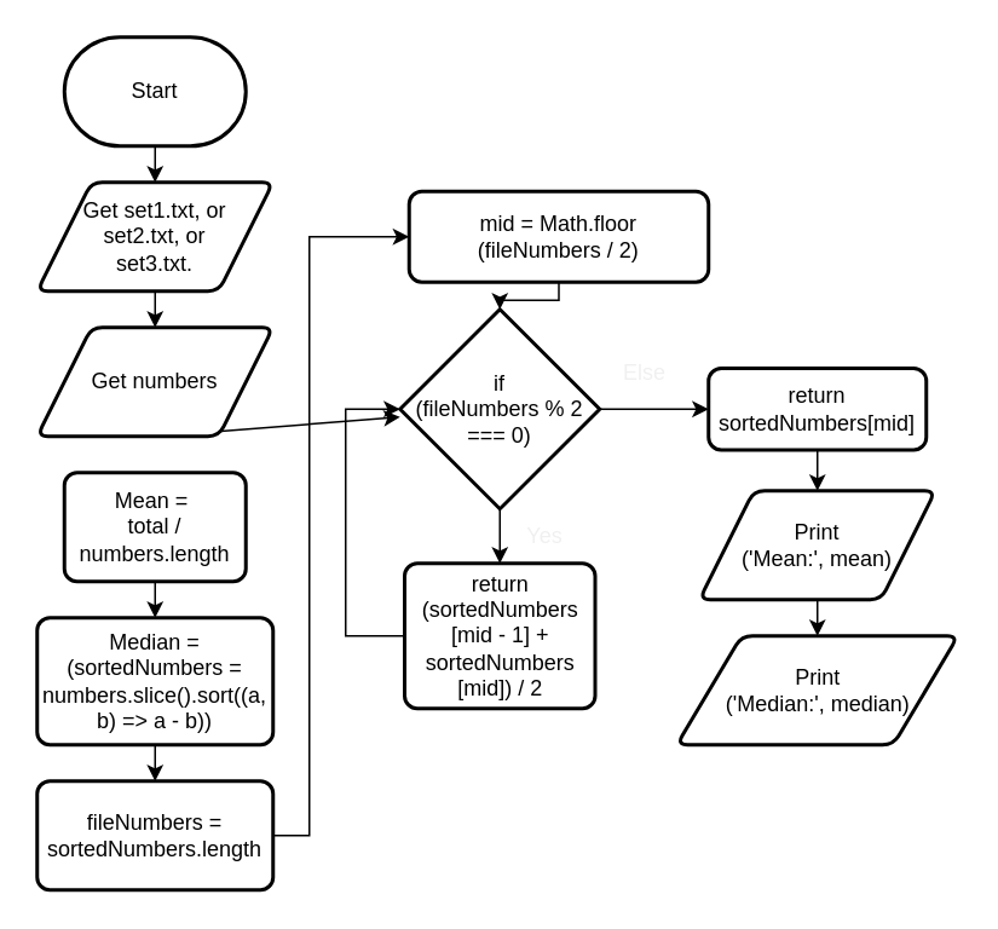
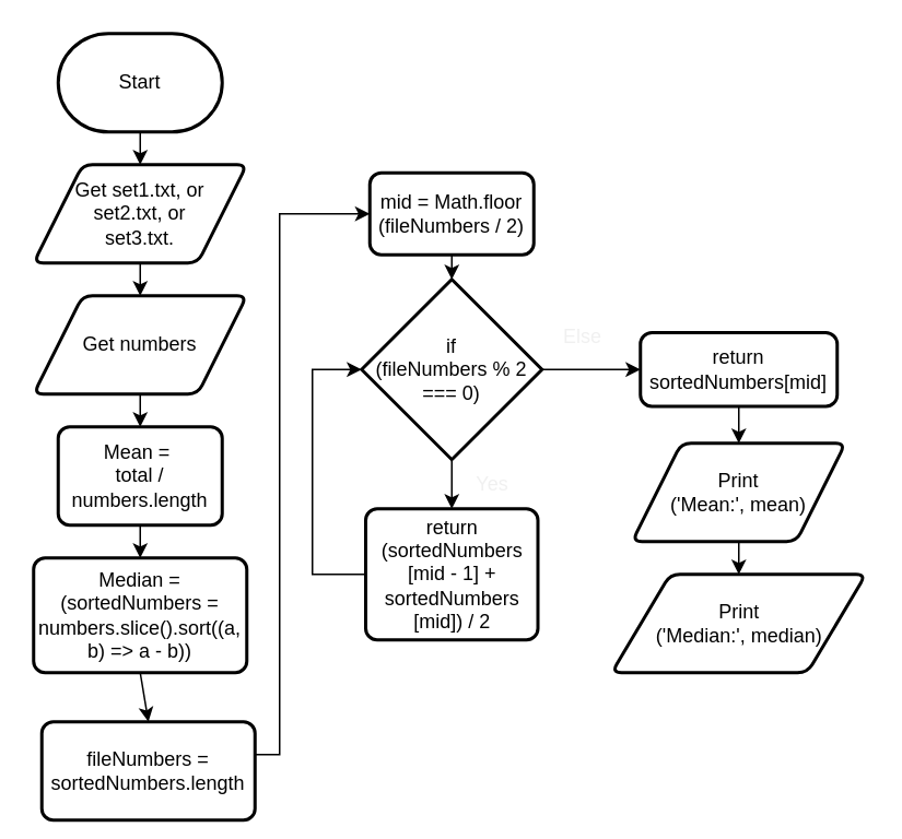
- <mxCell id="15" value="&lt;span id=&quot;docs-internal-guid-f0581986-7fff-2c3d-8901-3218abba9f16&quot;&gt;&lt;font style=&quot;font-size: 12px;&quot;&gt;&lt;span style=&quot;font-variant-numeric: normal; font-variant-east-asian: normal; font-variant-alternates: normal; font-variant-position: normal; vertical-align: baseline;&quot;&gt;mid = &lt;/span&gt;&lt;span style=&quot;font-variant-numeric: normal; font-variant-east-asian: normal; font-variant-alternates: normal; font-variant-position: normal; vertical-align: baseline;&quot;&gt;Math&lt;/span&gt;&lt;span style=&quot;font-variant-numeric: normal; font-variant-east-asian: normal; font-variant-alternates: normal; font-variant-position: normal; vertical-align: baseline;&quot;&gt;.floor&lt;br&gt;(fileNumbers / &lt;/span&gt;&lt;span style=&quot;font-variant-numeric: normal; font-variant-east-asian: normal; font-variant-alternates: normal; font-variant-position: normal; vertical-align: baseline;&quot;&gt;2&lt;/span&gt;&lt;span style=&quot;font-variant-numeric: normal; font-variant-east-asian: normal; font-variant-alternates: normal; font-variant-position: normal; vertical-align: baseline;&quot;&gt;)&lt;/span&gt;&lt;/font&gt;&lt;/span&gt;" style="rounded=1;whiteSpace=wrap;html=1;absoluteArcSize=1;arcSize=14;strokeWidth=2;fontFamily=Helvetica;fontSize=12;" vertex="1" parent="1"><mxGeometry x="225" y="105" width="165" height="50" as="geometry" /></mxCell>
+ <mxCell id="15" value="&lt;span id=&quot;docs-internal-guid-f0581986-7fff-2c3d-8901-3218abba9f16&quot;&gt;&lt;font style=&quot;font-size: 12px;&quot;&gt;&lt;span style=&quot;font-variant-numeric: normal; font-variant-east-asian: normal; font-variant-alternates: normal; font-variant-position: normal; vertical-align: baseline;&quot;&gt;mid = &lt;/span&gt;&lt;span style=&quot;font-variant-numeric: normal; font-variant-east-asian: normal; font-variant-alternates: normal; font-variant-position: normal; vertical-align: baseline;&quot;&gt;Math&lt;/span&gt;&lt;span style=&quot;font-variant-numeric: normal; font-variant-east-asian: normal; font-variant-alternates: normal; font-variant-position: normal; vertical-align: baseline;&quot;&gt;.floor&lt;br&gt;(fileNumbers / &lt;/span&gt;&lt;span style=&quot;font-variant-numeric: normal; font-variant-east-asian: normal; font-variant-alternates: normal; font-variant-position: normal; vertical-align: baseline;&quot;&gt;2&lt;/span&gt;&lt;span style=&quot;font-variant-numeric: normal; font-variant-east-asian: normal; font-variant-alternates: normal; font-variant-position: normal; vertical-align: baseline;&quot;&gt;)&lt;/span&gt;&lt;/font&gt;&lt;/span&gt;" style="rounded=1;whiteSpace=wrap;html=1;absoluteArcSize=1;arcSize=14;strokeWidth=2;fontFamily=Helvetica;fontSize=12;" vertex="1" parent="1"><mxGeometry x="225" y="105" width="100" height="50" as="geometry" /></mxCell>
- <mxCell id="6" style="edgeStyle=none;html=1;exitX=0.5;exitY=1;exitDx=0;exitDy=0;" edge="1" parent="1" source="7" target="18"><mxGeometry relative="1" as="geometry" /></mxCell>
+ <mxCell id="6" style="edgeStyle=none;html=1;exitX=0.5;exitY=1;exitDx=0;exitDy=0;entryX=0.5;entryY=0;entryDx=0;entryDy=0;" edge="1" parent="1" source="7" target="9"><mxGeometry relative="1" as="geometry" /></mxCell>
- <mxCell id="13" value="&lt;span id=&quot;docs-internal-guid-0edd4a96-7fff-67f2-9f12-37db63ef8775&quot;&gt;&lt;span style=&quot;font-variant-numeric: normal; font-variant-east-asian: normal; font-variant-alternates: normal; font-variant-position: normal; vertical-align: baseline;&quot;&gt;&lt;font style=&quot;font-size: 12px;&quot;&gt;fileNumbers = sortedNumbers.length&lt;/font&gt;&lt;/span&gt;&lt;/span&gt;" style="rounded=1;whiteSpace=wrap;html=1;absoluteArcSize=1;arcSize=14;strokeWidth=2;fontFamily=Helvetica;fontSize=12;" vertex="1" parent="1"><mxGeometry x="20" y="430" width="130" height="60" as="geometry" /></mxCell>
+ <mxCell id="13" value="&lt;span id=&quot;docs-internal-guid-0edd4a96-7fff-67f2-9f12-37db63ef8775&quot;&gt;&lt;span style=&quot;font-variant-numeric: normal; font-variant-east-asian: normal; font-variant-alternates: normal; font-variant-position: normal; vertical-align: baseline;&quot;&gt;&lt;font style=&quot;font-size: 12px;&quot;&gt;fileNumbers = sortedNumbers.length&lt;/font&gt;&lt;/span&gt;&lt;/span&gt;" style="rounded=1;whiteSpace=wrap;html=1;absoluteArcSize=1;arcSize=14;strokeWidth=2;fontFamily=Helvetica;fontSize=12;" vertex="1" parent="1"><mxGeometry x="25" y="440" width="130" height="60" as="geometry" /></mxCell>
